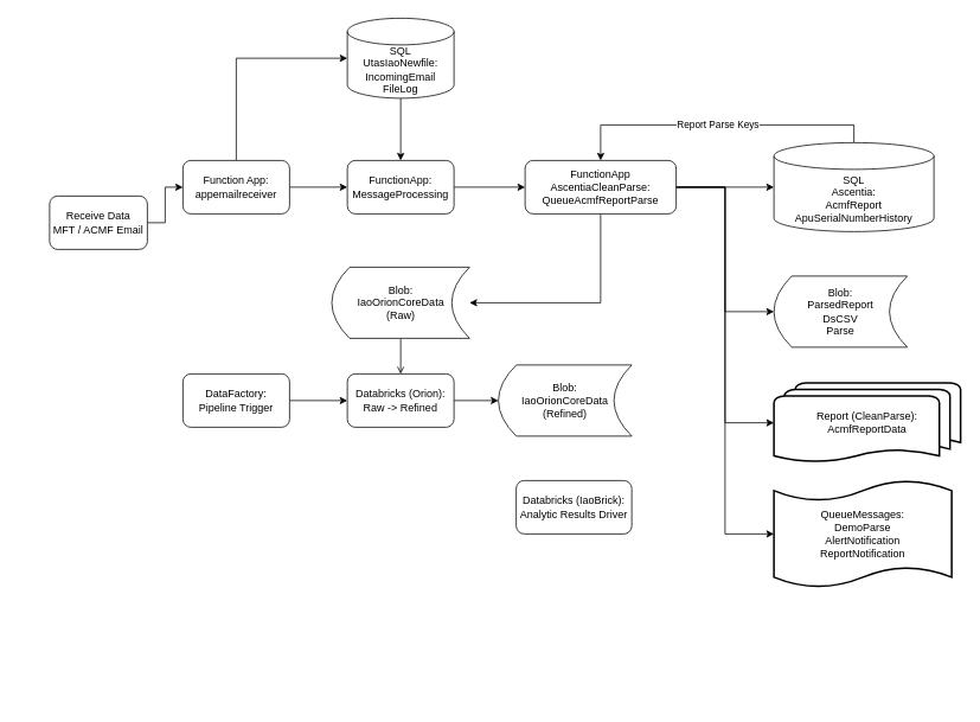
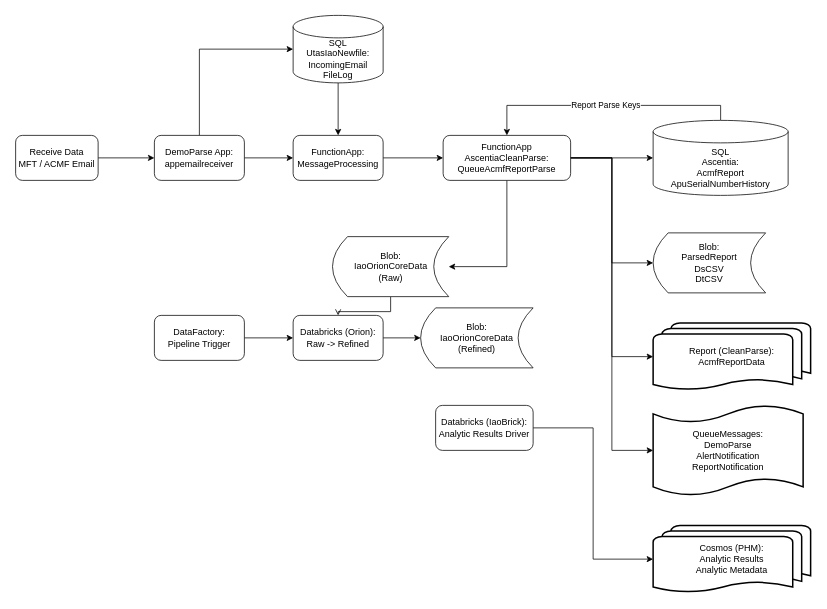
- <mxCell id="6" value="Function App:&lt;br&gt;appemailreceiver" style="whiteSpace=wrap;html=1;rounded=1;" vertex="1" parent="1"><mxGeometry x="205" y="180" width="120" height="60" as="geometry" /></mxCell>
+ <mxCell id="6" value="DemoParse App:&lt;br&gt;appemailreceiver" style="whiteSpace=wrap;html=1;rounded=1;" vertex="1" parent="1"><mxGeometry x="205" y="180" width="120" height="60" as="geometry" /></mxCell>
- <mxCell id="3" value="Receive Data&lt;br&gt;MFT / ACMF Email" style="rounded=1;whiteSpace=wrap;html=1;" vertex="1" parent="1"><mxGeometry x="55" y="220" width="110" height="60" as="geometry" /></mxCell>
+ <mxCell id="3" value="Receive Data&lt;br&gt;MFT / ACMF Email" style="rounded=1;whiteSpace=wrap;html=1;" vertex="1" parent="1"><mxGeometry x="20" y="180" width="110" height="60" as="geometry" /></mxCell>
- <mxCell id="12" value="Blob:&lt;br&gt;IaoOrionCoreData &lt;br&gt;(Raw)" style="shape=dataStorage;whiteSpace=wrap;html=1;fixedSize=1;" vertex="1" parent="1"><mxGeometry x="372.5" y="300" width="155" height="80" as="geometry" /></mxCell>
+ <mxCell id="12" value="Blob:&lt;br&gt;IaoOrionCoreData &lt;br&gt;(Raw)" style="shape=dataStorage;whiteSpace=wrap;html=1;fixedSize=1;" vertex="1" parent="1"><mxGeometry x="442.5" y="315" width="155" height="80" as="geometry" /></mxCell>
- <mxCell id="19" value="Blob:&lt;br&gt;ParsedReport&lt;br&gt;DsCSV&lt;br&gt;Parse" style="shape=dataStorage;whiteSpace=wrap;html=1;fixedSize=1;" vertex="1" parent="1"><mxGeometry x="870" y="310" width="150" height="80" as="geometry" /></mxCell>
+ <mxCell id="19" value="Blob:&lt;br&gt;ParsedReport&lt;br&gt;DsCSV&lt;br&gt;DtCSV" style="shape=dataStorage;whiteSpace=wrap;html=1;fixedSize=1;" vertex="1" parent="1"><mxGeometry x="870" y="310" width="150" height="80" as="geometry" /></mxCell>
+ <mxCell id="29" style="edgeStyle=orthogonalEdgeStyle;rounded=0;orthogonalLoop=1;jettySize=auto;html=1;entryX=0;entryY=0.5;entryDx=0;entryDy=0;entryPerimeter=0;" edge="1" parent="1" source="30" target="31"><mxGeometry relative="1" as="geometry"><mxPoint x="620" y="570" as="targetPoint" /></mxGeometry></mxCell>
+ <mxCell id="31" value="Cosmos (PHM):&lt;br&gt;Analytic Results&lt;br&gt;Analytic Metadata" style="strokeWidth=2;html=1;shape=mxgraph.flowchart.multi-document;whiteSpace=wrap;align=center;" vertex="1" parent="1"><mxGeometry x="870" y="700" width="210" height="90" as="geometry" /></mxCell>
